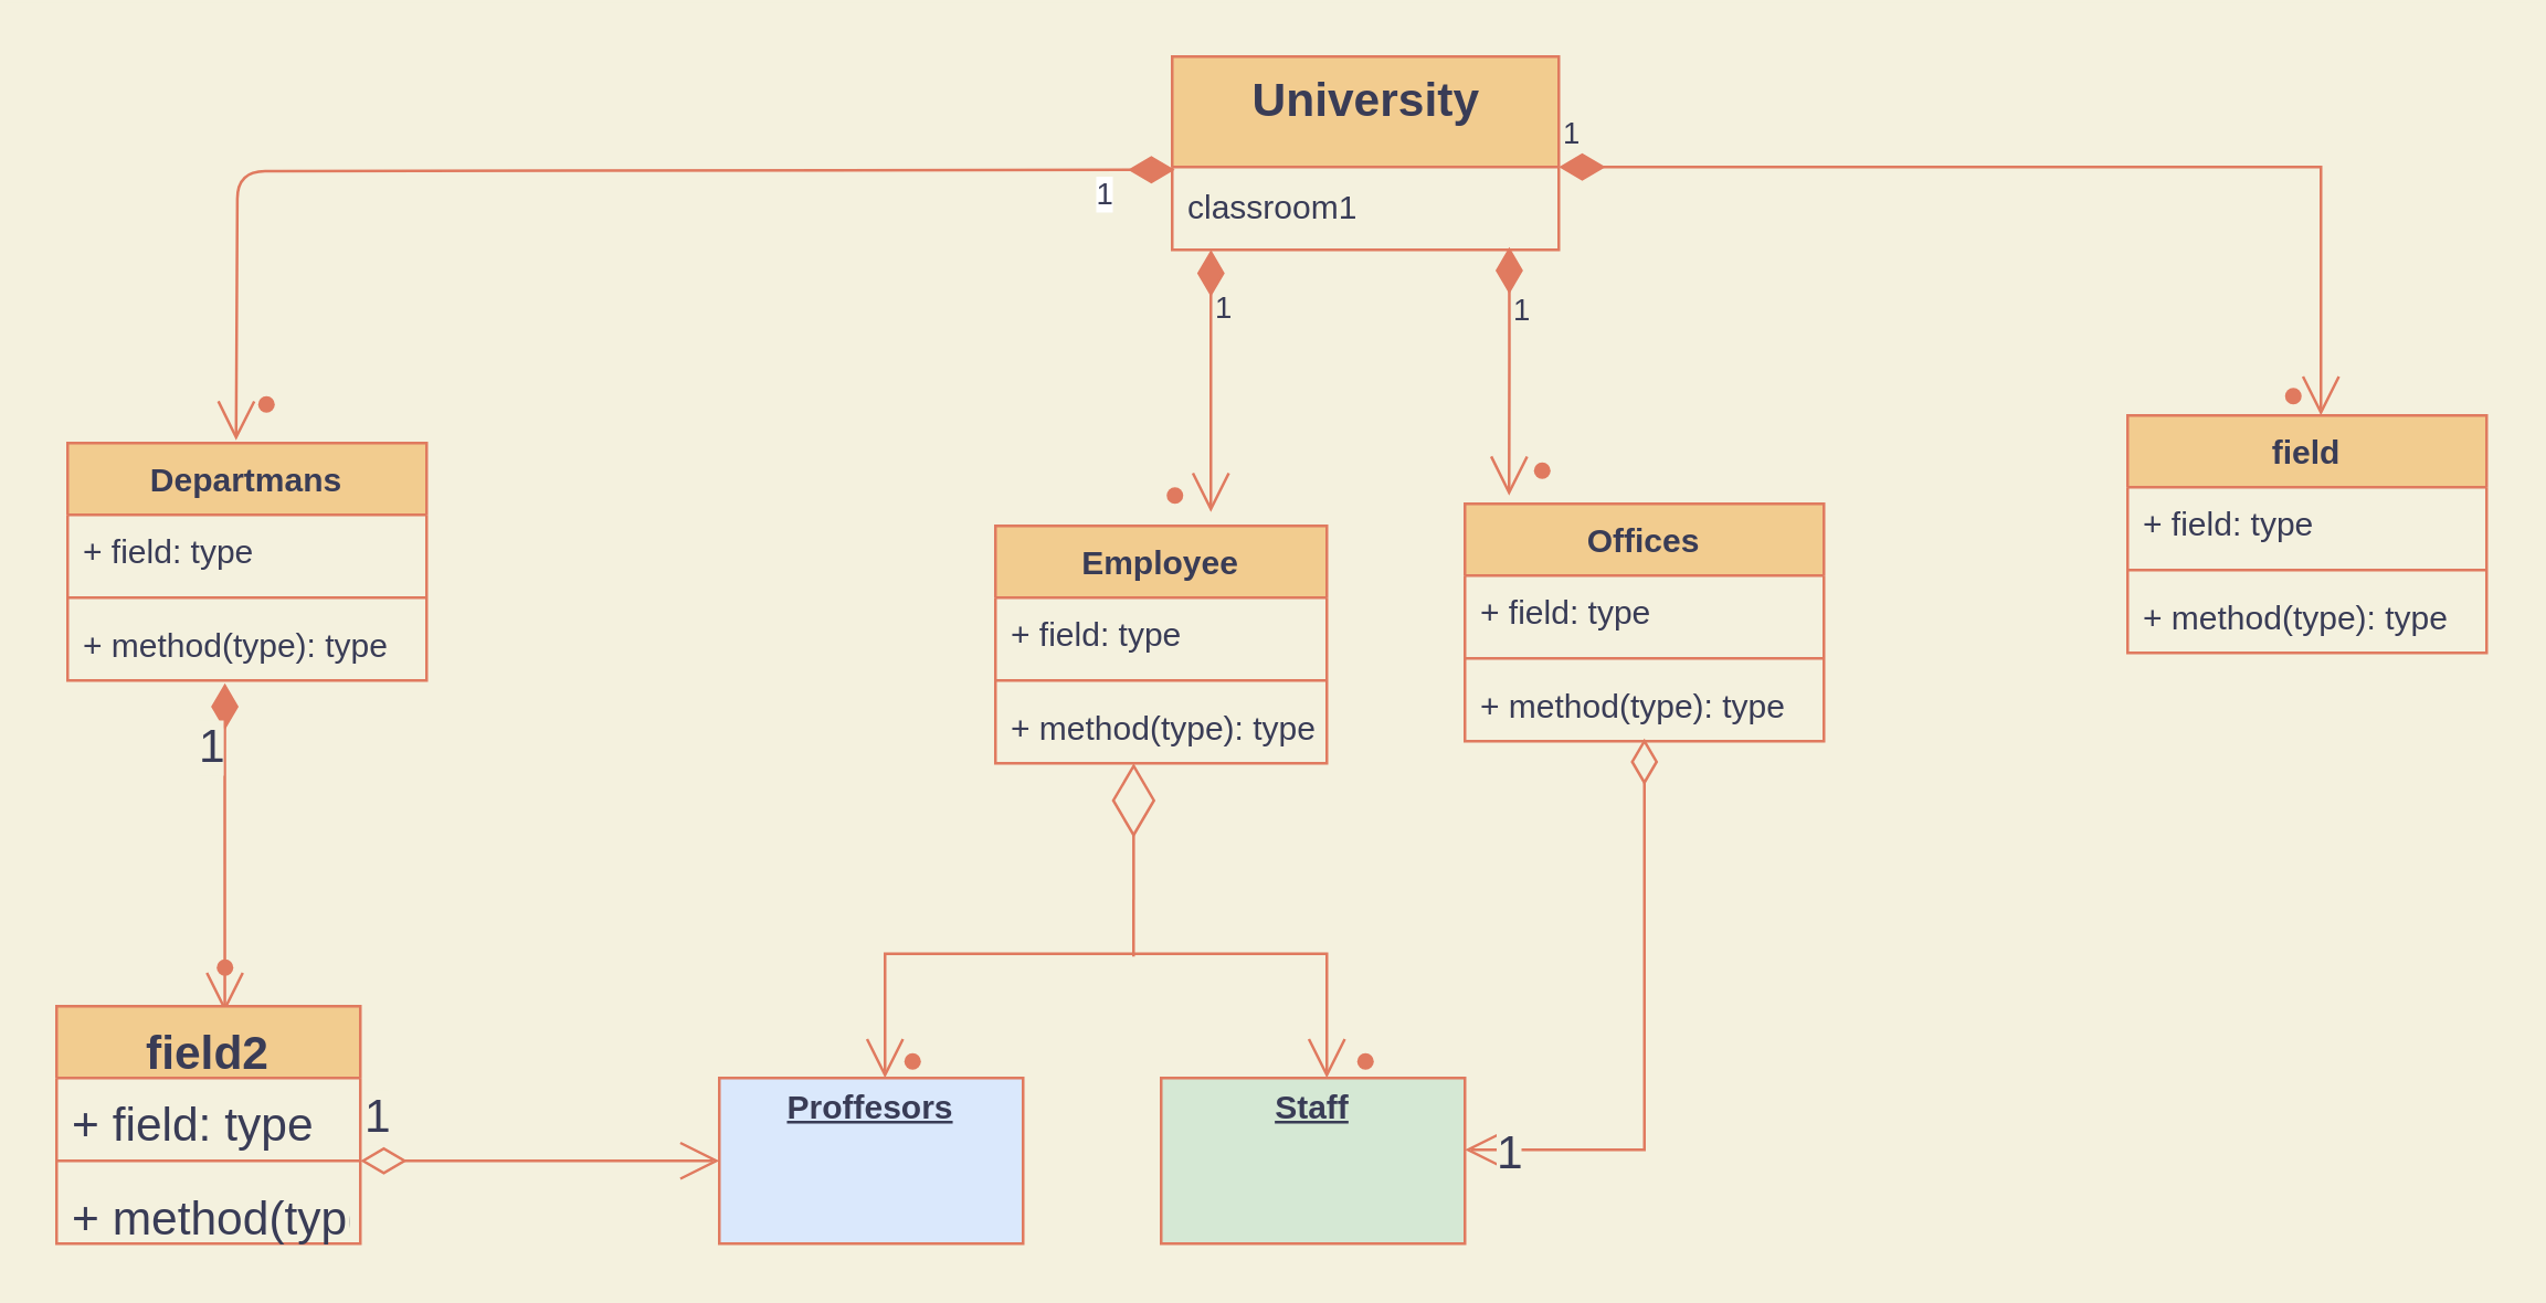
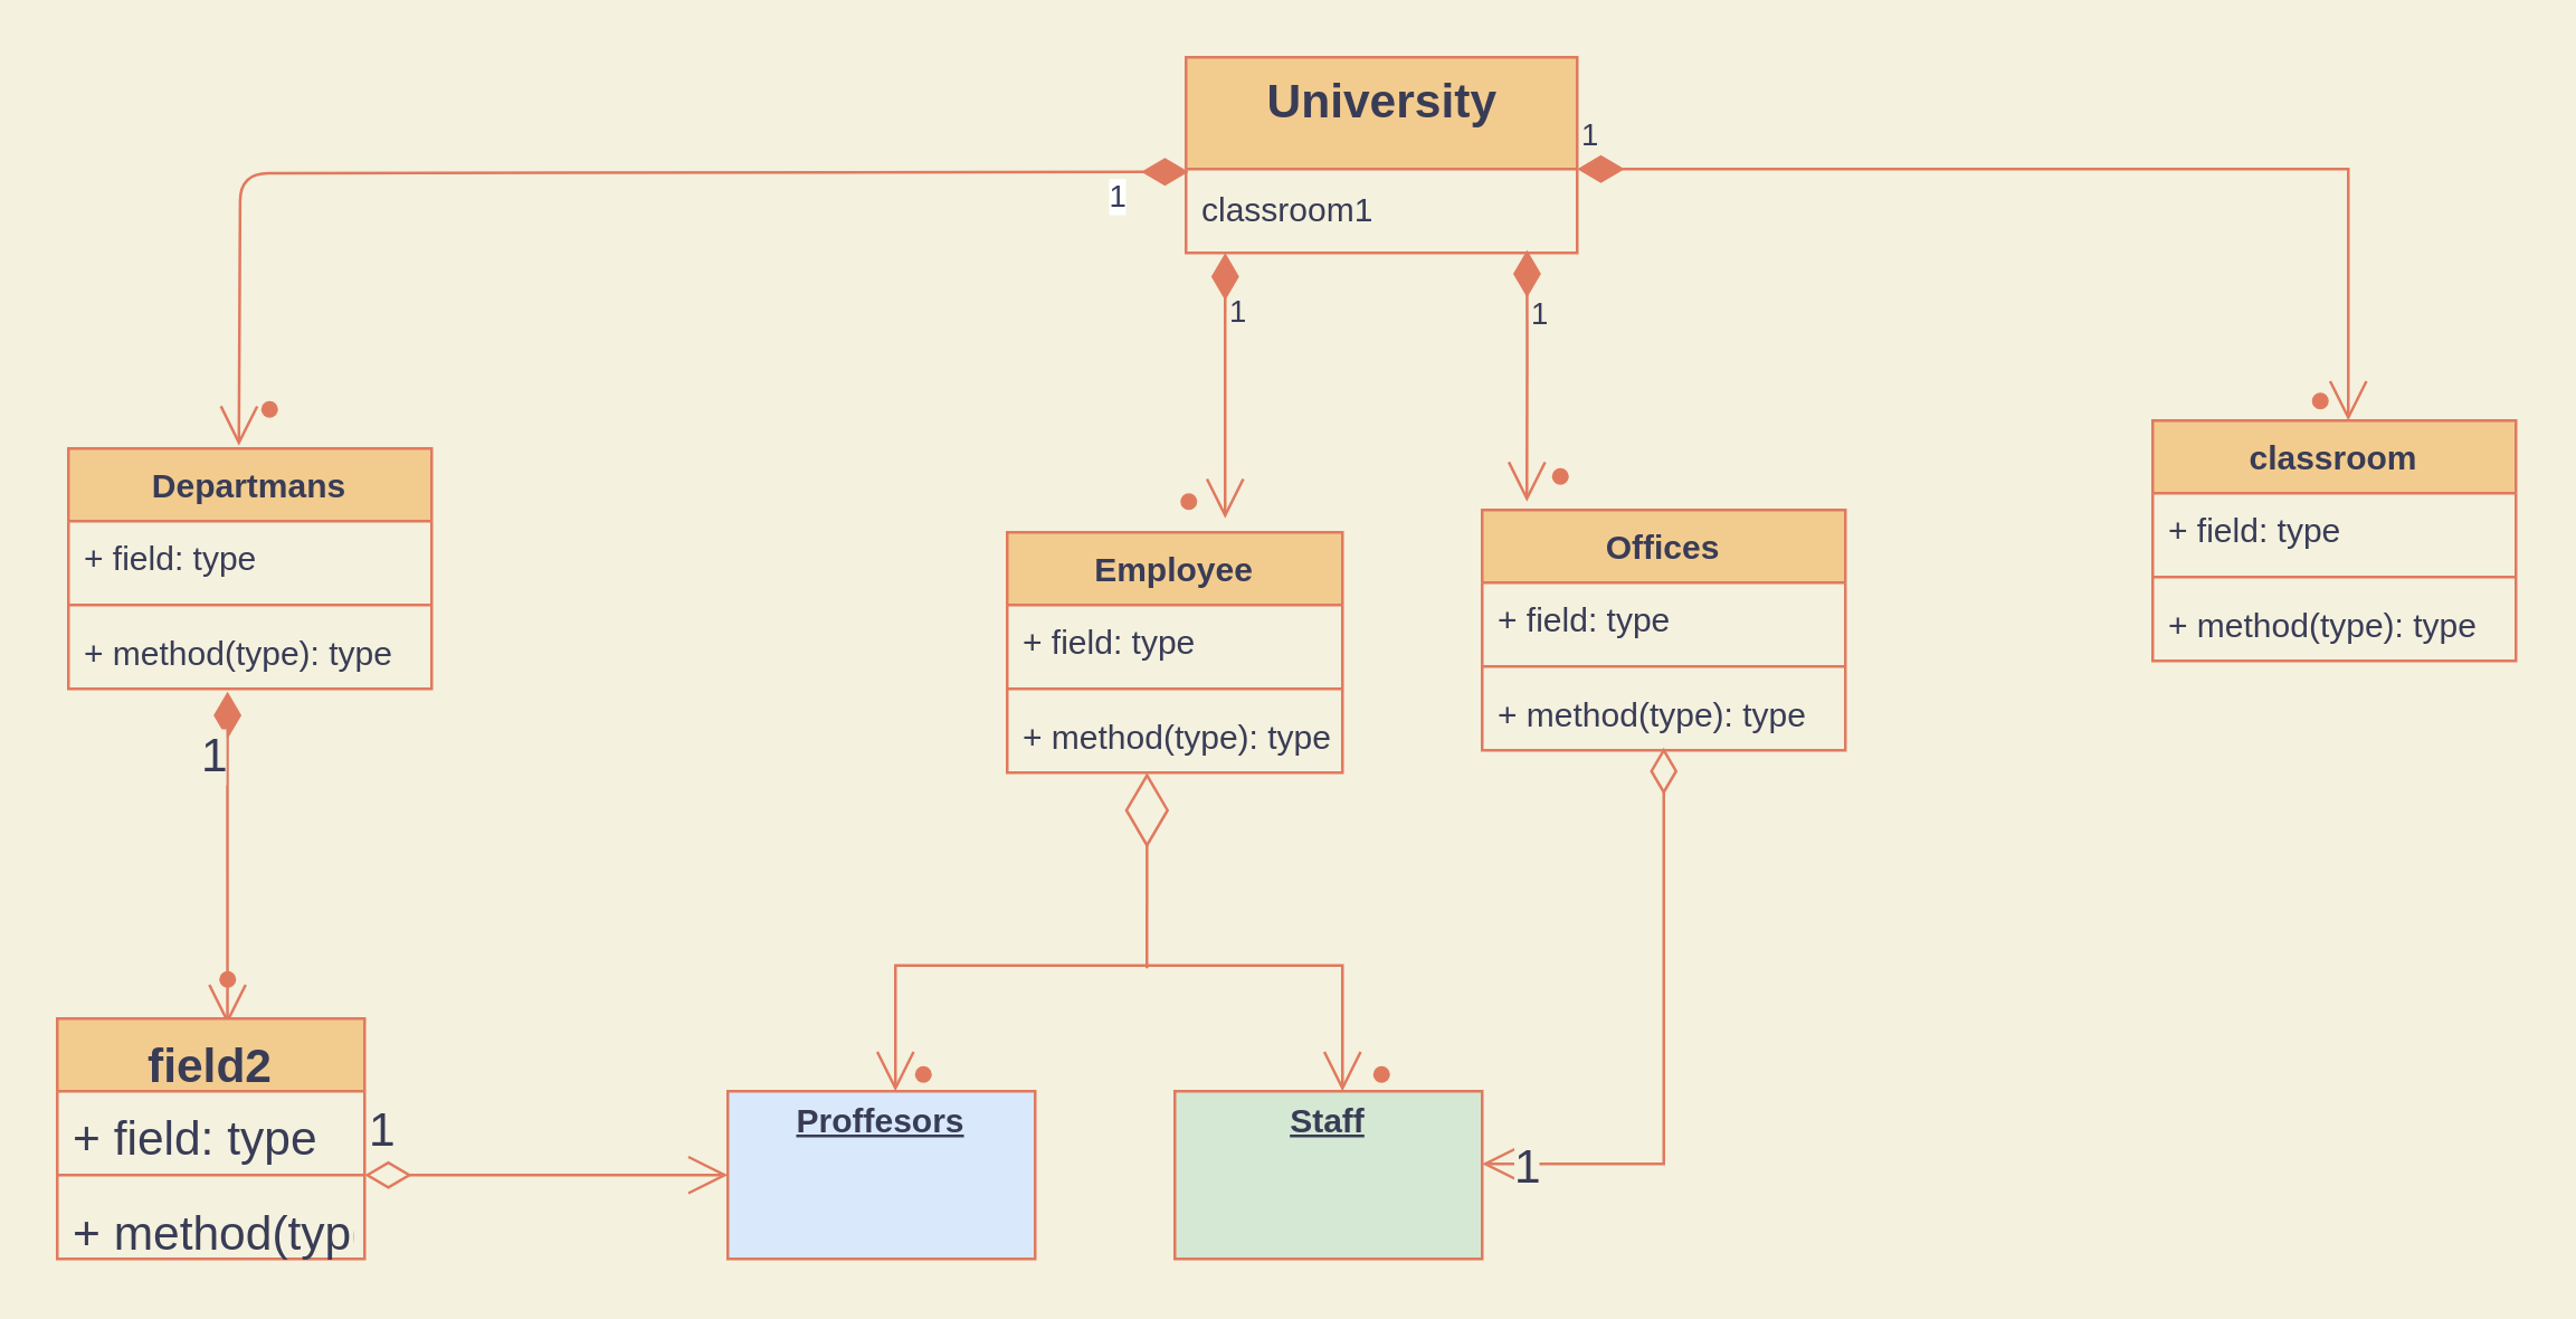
- <mxCell id="5" value="field" style="swimlane;fontStyle=1;align=center;verticalAlign=top;childLayout=stackLayout;horizontal=1;startSize=26;horizontalStack=0;resizeParent=1;resizeParentMax=0;resizeLast=0;collapsible=1;marginBottom=0;fillColor=#F2CC8F;strokeColor=#E07A5F;fontColor=#393C56;" parent="1" vertex="1"><mxGeometry x="770" y="150" width="130" height="86" as="geometry" /></mxCell>
+ <mxCell id="5" value="classroom" style="swimlane;fontStyle=1;align=center;verticalAlign=top;childLayout=stackLayout;horizontal=1;startSize=26;horizontalStack=0;resizeParent=1;resizeParentMax=0;resizeLast=0;collapsible=1;marginBottom=0;fillColor=#F2CC8F;strokeColor=#E07A5F;fontColor=#393C56;" parent="1" vertex="1"><mxGeometry x="770" y="150" width="130" height="86" as="geometry" /></mxCell>
